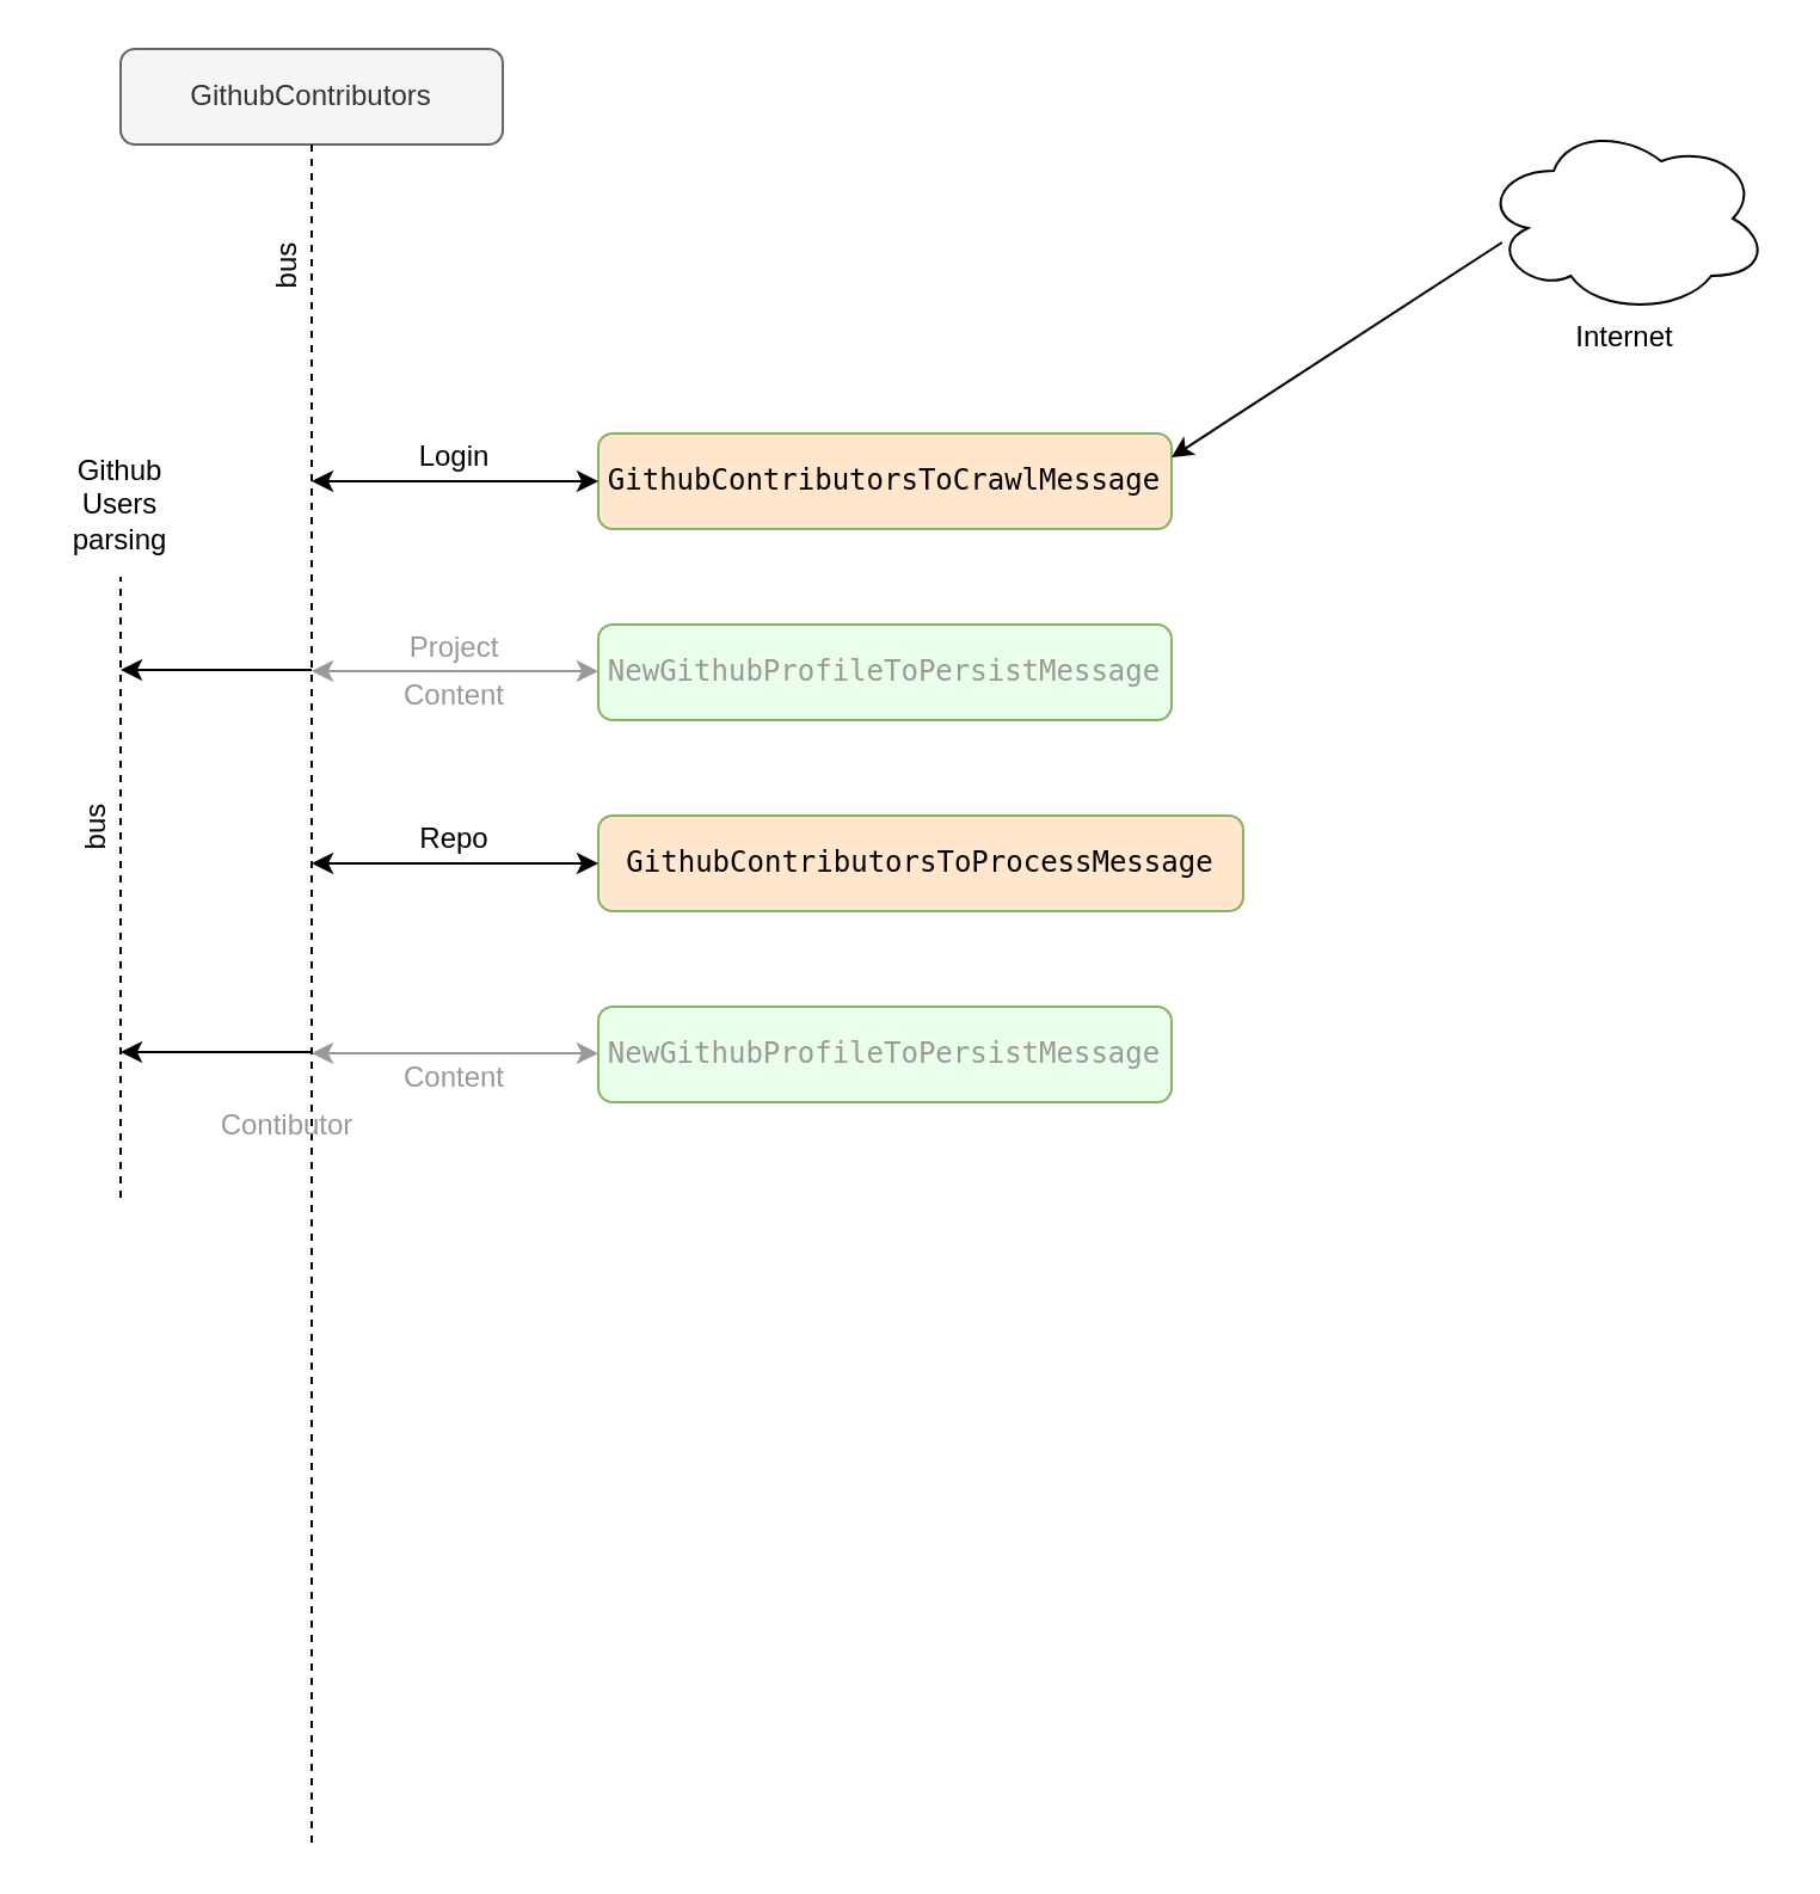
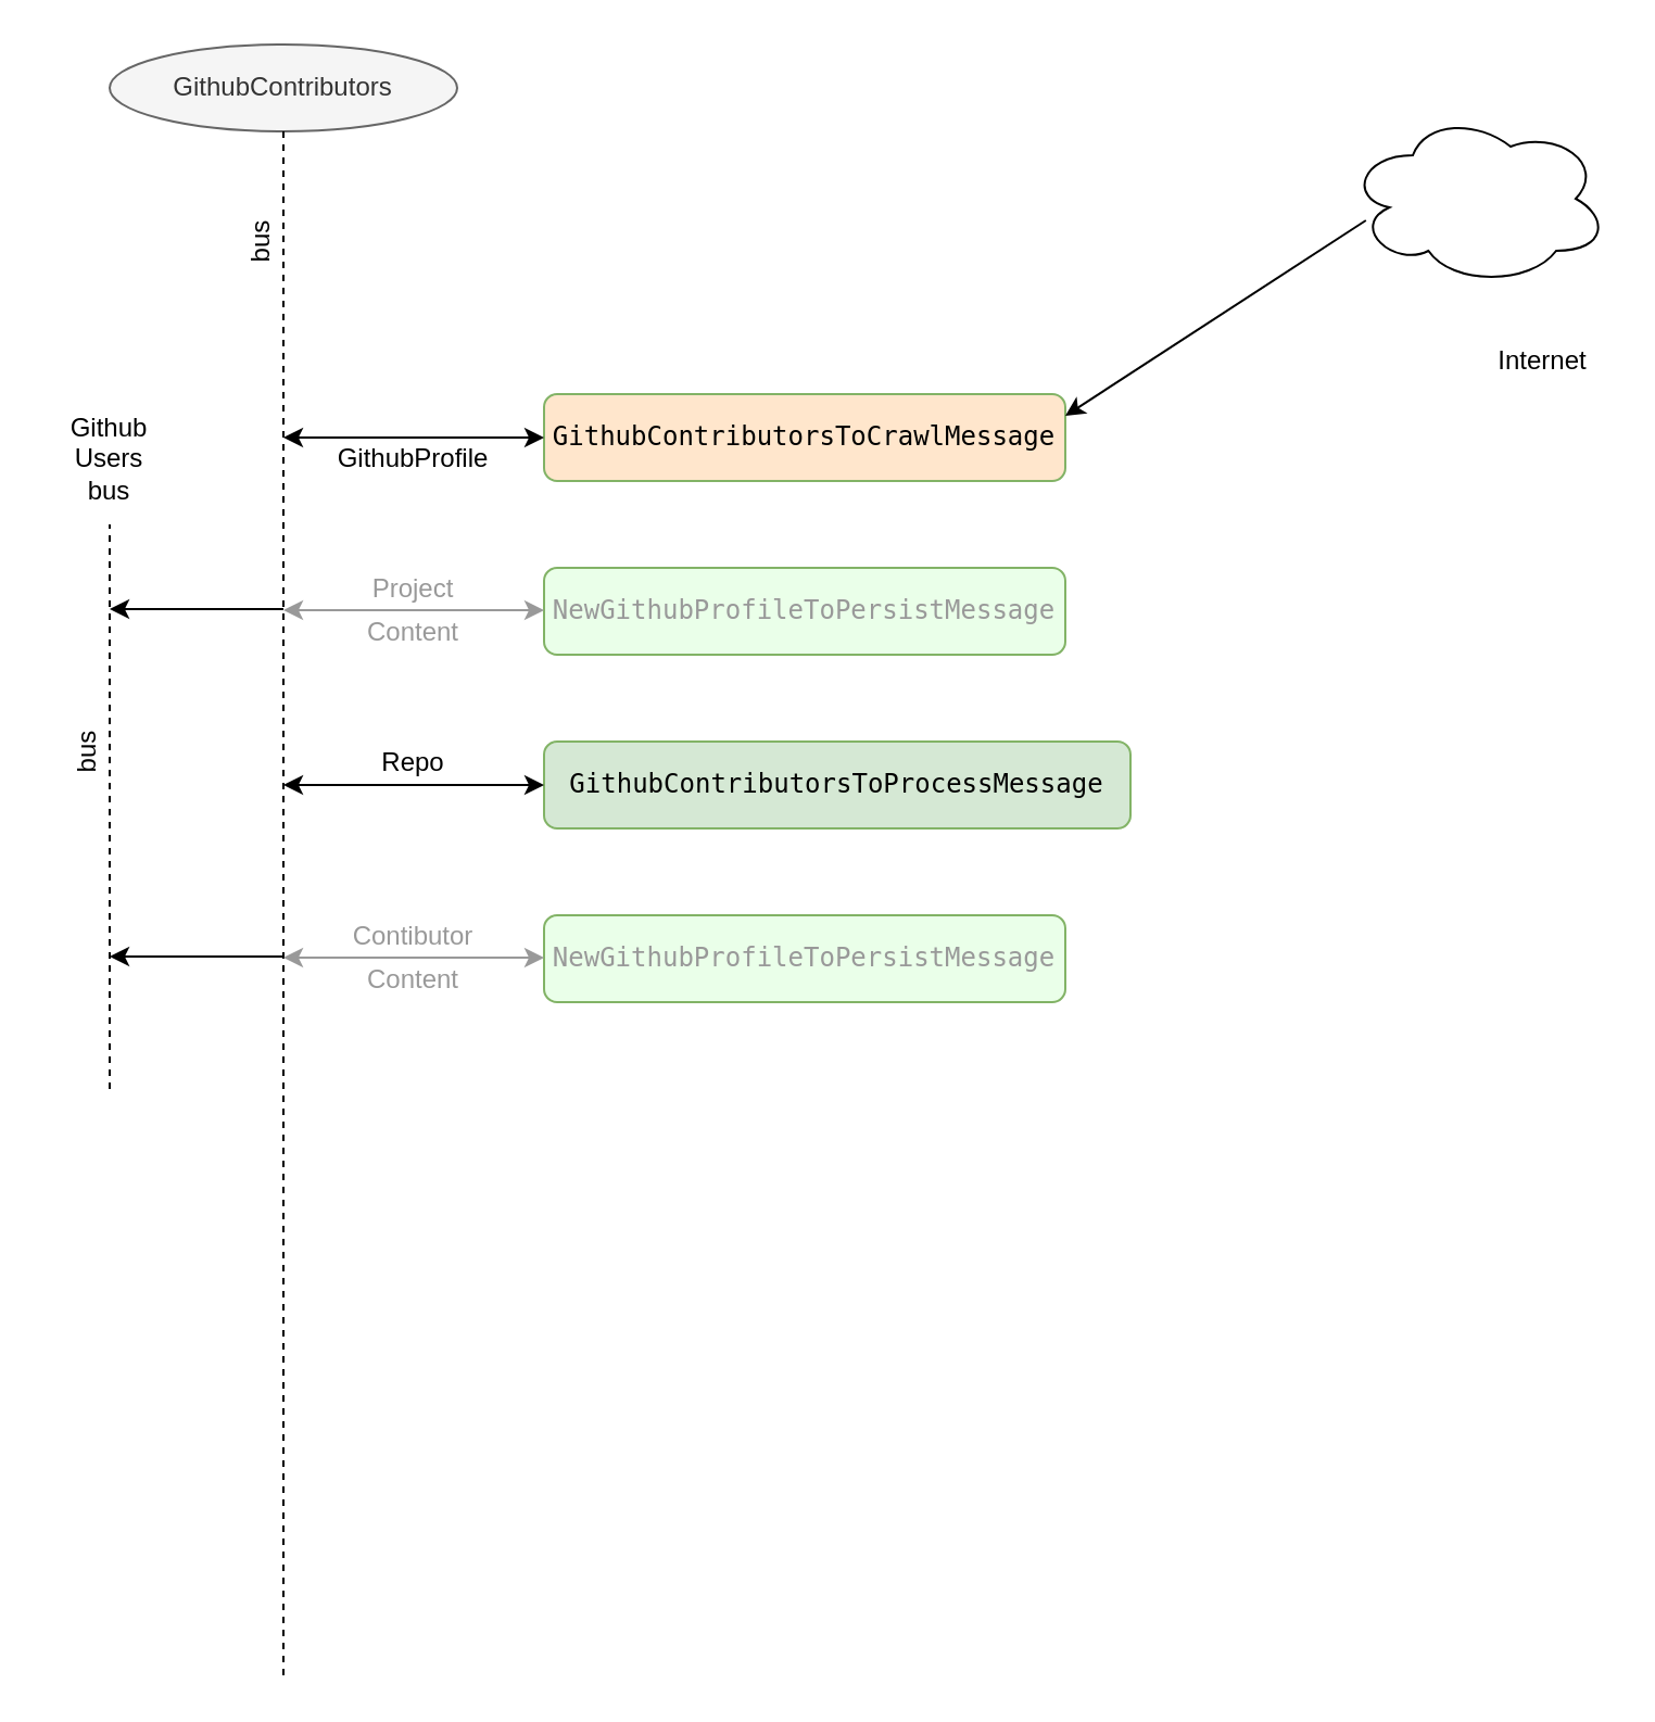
- <mxCell id="2" value="GithubContributors" style="rounded=1;whiteSpace=wrap;html=1;fontSize=12;glass=0;strokeWidth=1;shadow=0;fillColor=#f5f5f5;strokeColor=#666666;fontColor=#333333;" parent="1" vertex="1"><mxGeometry x="50" y="20" width="160" height="40" as="geometry" /></mxCell>
+ <mxCell id="2" value="GithubContributors" style="ellipse;whiteSpace=wrap;html=1;fontSize=12;glass=0;strokeWidth=1;shadow=0;fillColor=#f5f5f5;strokeColor=#666666;fontColor=#333333;" parent="1" vertex="1"><mxGeometry x="50" y="20" width="160" height="40" as="geometry" /></mxCell>
- <mxCell id="15" value="Internet" style="text;html=1;strokeColor=none;fillColor=none;align=center;verticalAlign=middle;whiteSpace=wrap;rounded=0;" parent="1" vertex="1"><mxGeometry x="660" y="131" width="40" height="20" as="geometry" /></mxCell>
+ <mxCell id="15" value="Internet" style="text;html=1;strokeColor=none;fillColor=none;align=center;verticalAlign=middle;whiteSpace=wrap;rounded=0;" parent="1" vertex="1"><mxGeometry x="690" y="156" width="40" height="20" as="geometry" /></mxCell>
- <mxCell id="7" value="Login" style="text;html=1;strokeColor=none;fillColor=none;align=center;verticalAlign=middle;whiteSpace=wrap;rounded=0;" parent="1" vertex="1"><mxGeometry x="170" y="181" width="40" height="20" as="geometry" /></mxCell>
- <mxCell id="17" value="Github Users parsing" style="text;html=1;strokeColor=none;fillColor=none;align=center;verticalAlign=middle;whiteSpace=wrap;rounded=0;" parent="1" vertex="1"><mxGeometry x="30" y="201" width="40" height="20" as="geometry" /></mxCell>
+ <mxCell id="17" value="Github Users bus" style="text;html=1;strokeColor=none;fillColor=none;align=center;verticalAlign=middle;whiteSpace=wrap;rounded=0;" parent="1" vertex="1"><mxGeometry x="30" y="201" width="40" height="20" as="geometry" /></mxCell>
+ <mxCell id="8" value="GithubProfile" style="text;html=1;strokeColor=none;fillColor=none;align=center;verticalAlign=middle;whiteSpace=wrap;rounded=0;" parent="1" vertex="1"><mxGeometry x="170" y="201" width="40" height="20" as="geometry" /></mxCell>
- <mxCell id="20" value="&lt;pre&gt;&lt;pre style=&quot;font-family: &amp;#34;dejavu sans mono&amp;#34;&quot;&gt;&lt;pre style=&quot;font-family: &amp;#34;dejavu sans mono&amp;#34;&quot;&gt;&lt;pre style=&quot;font-family: &amp;#34;dejavu sans mono&amp;#34;&quot;&gt;GithubContributorsToProcessMessage&lt;/pre&gt;&lt;/pre&gt;&lt;/pre&gt;&lt;/pre&gt;" style="rounded=1;whiteSpace=wrap;html=1;fontSize=12;glass=0;strokeWidth=1;shadow=0;fillColor=#ffe6cc;strokeColor=#82b366;" vertex="1" parent="1"><mxGeometry x="250" y="341" width="270" height="40" as="geometry" /></mxCell>
+ <mxCell id="20" value="&lt;pre&gt;&lt;pre style=&quot;font-family: &amp;#34;dejavu sans mono&amp;#34;&quot;&gt;&lt;pre style=&quot;font-family: &amp;#34;dejavu sans mono&amp;#34;&quot;&gt;&lt;pre style=&quot;font-family: &amp;#34;dejavu sans mono&amp;#34;&quot;&gt;GithubContributorsToProcessMessage&lt;/pre&gt;&lt;/pre&gt;&lt;/pre&gt;&lt;/pre&gt;" style="rounded=1;whiteSpace=wrap;html=1;fontSize=12;glass=0;strokeWidth=1;shadow=0;fillColor=#d5e8d4;strokeColor=#82b366;" vertex="1" parent="1"><mxGeometry x="250" y="341" width="270" height="40" as="geometry" /></mxCell>
- <mxCell id="26" value="Contibutor" style="text;html=1;strokeColor=none;fillColor=none;align=center;verticalAlign=middle;whiteSpace=wrap;rounded=0;fontColor=#999999;" vertex="1" parent="1"><mxGeometry x="100" y="461" width="40" height="20" as="geometry" /></mxCell>
+ <mxCell id="26" value="Contibutor" style="text;html=1;strokeColor=none;fillColor=none;align=center;verticalAlign=middle;whiteSpace=wrap;rounded=0;fontColor=#999999;" vertex="1" parent="1"><mxGeometry x="170" y="421" width="40" height="20" as="geometry" /></mxCell>
